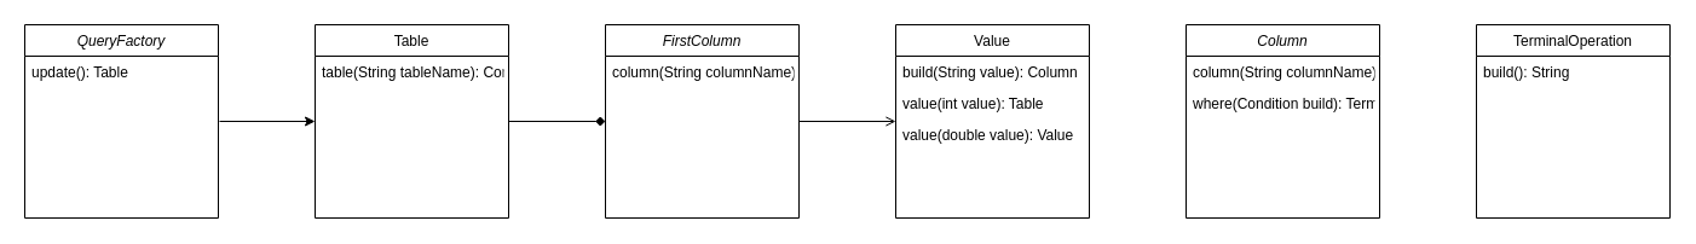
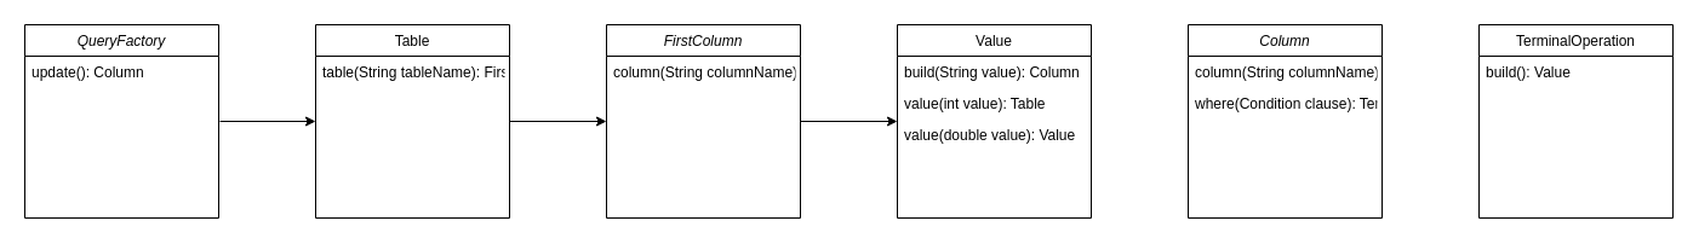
- <mxCell id="8" value="update(): Table" style="text;align=left;verticalAlign=top;spacingLeft=4;spacingRight=4;overflow=hidden;rotatable=0;points=[[0,0.5],[1,0.5]];portConstraint=eastwest;" parent="7" vertex="1"><mxGeometry y="26" width="160" height="26" as="geometry" /></mxCell>
+ <mxCell id="8" value="update(): Column" style="text;align=left;verticalAlign=top;spacingLeft=4;spacingRight=4;overflow=hidden;rotatable=0;points=[[0,0.5],[1,0.5]];portConstraint=eastwest;" parent="7" vertex="1"><mxGeometry y="26" width="160" height="26" as="geometry" /></mxCell>
- <mxCell id="6" value="table(String tableName): Condition" style="text;align=left;verticalAlign=top;spacingLeft=4;spacingRight=4;overflow=hidden;rotatable=0;points=[[0,0.5],[1,0.5]];portConstraint=eastwest;" parent="5" vertex="1"><mxGeometry y="26" width="160" height="26" as="geometry" /></mxCell>
+ <mxCell id="6" value="table(String tableName): FirstColumn" style="text;align=left;verticalAlign=top;spacingLeft=4;spacingRight=4;overflow=hidden;rotatable=0;points=[[0,0.5],[1,0.5]];portConstraint=eastwest;" parent="5" vertex="1"><mxGeometry y="26" width="160" height="26" as="geometry" /></mxCell>
- <mxCell id="19" value="build(): String" style="text;align=left;verticalAlign=top;spacingLeft=4;spacingRight=4;overflow=hidden;rotatable=0;points=[[0,0.5],[1,0.5]];portConstraint=eastwest;" parent="18" vertex="1"><mxGeometry y="26" width="160" height="26" as="geometry" /></mxCell>
+ <mxCell id="19" value="build(): Value" style="text;align=left;verticalAlign=top;spacingLeft=4;spacingRight=4;overflow=hidden;rotatable=0;points=[[0,0.5],[1,0.5]];portConstraint=eastwest;" parent="18" vertex="1"><mxGeometry y="26" width="160" height="26" as="geometry" /></mxCell>
- <mxCell id="4" value="where(Condition build): TerminalOperation" style="text;align=left;verticalAlign=top;spacingLeft=4;spacingRight=4;overflow=hidden;rotatable=0;points=[[0,0.5],[1,0.5]];portConstraint=eastwest;" parent="2" vertex="1"><mxGeometry y="52" width="160" height="26" as="geometry" /></mxCell>
+ <mxCell id="4" value="where(Condition clause): TerminalOperation" style="text;align=left;verticalAlign=top;spacingLeft=4;spacingRight=4;overflow=hidden;rotatable=0;points=[[0,0.5],[1,0.5]];portConstraint=eastwest;" parent="2" vertex="1"><mxGeometry y="52" width="160" height="26" as="geometry" /></mxCell>
- <mxCell id="9" value="" style="endArrow=diamond;html=1;entryX=0;entryY=0.5;entryDx=0;entryDy=0;exitX=1;exitY=0.5;exitDx=0;exitDy=0;" parent="1" source="5" target="10" edge="1"><mxGeometry width="50" height="50" relative="1" as="geometry"><mxPoint x="830" y="70" as="sourcePoint" /><mxPoint x="870" y="127" as="targetPoint" /></mxGeometry></mxCell>
+ <mxCell id="9" value="" style="endArrow=classic;html=1;entryX=0;entryY=0.5;entryDx=0;entryDy=0;exitX=1;exitY=0.5;exitDx=0;exitDy=0;" parent="1" source="5" target="10" edge="1"><mxGeometry width="50" height="50" relative="1" as="geometry"><mxPoint x="830" y="70" as="sourcePoint" /><mxPoint x="870" y="127" as="targetPoint" /></mxGeometry></mxCell>
- <mxCell id="12" value="" style="endArrow=open;html=1;exitX=1;exitY=0.5;exitDx=0;exitDy=0;entryX=0;entryY=0.5;entryDx=0;entryDy=0;" parent="1" source="10" target="14" edge="1"><mxGeometry width="50" height="50" relative="1" as="geometry"><mxPoint x="650" y="49" as="sourcePoint" /><mxPoint x="710" y="0" as="targetPoint" /></mxGeometry></mxCell>
+ <mxCell id="12" value="" style="endArrow=classic;html=1;exitX=1;exitY=0.5;exitDx=0;exitDy=0;entryX=0;entryY=0.5;entryDx=0;entryDy=0;" parent="1" source="10" target="14" edge="1"><mxGeometry width="50" height="50" relative="1" as="geometry"><mxPoint x="650" y="49" as="sourcePoint" /><mxPoint x="710" y="0" as="targetPoint" /></mxGeometry></mxCell>
